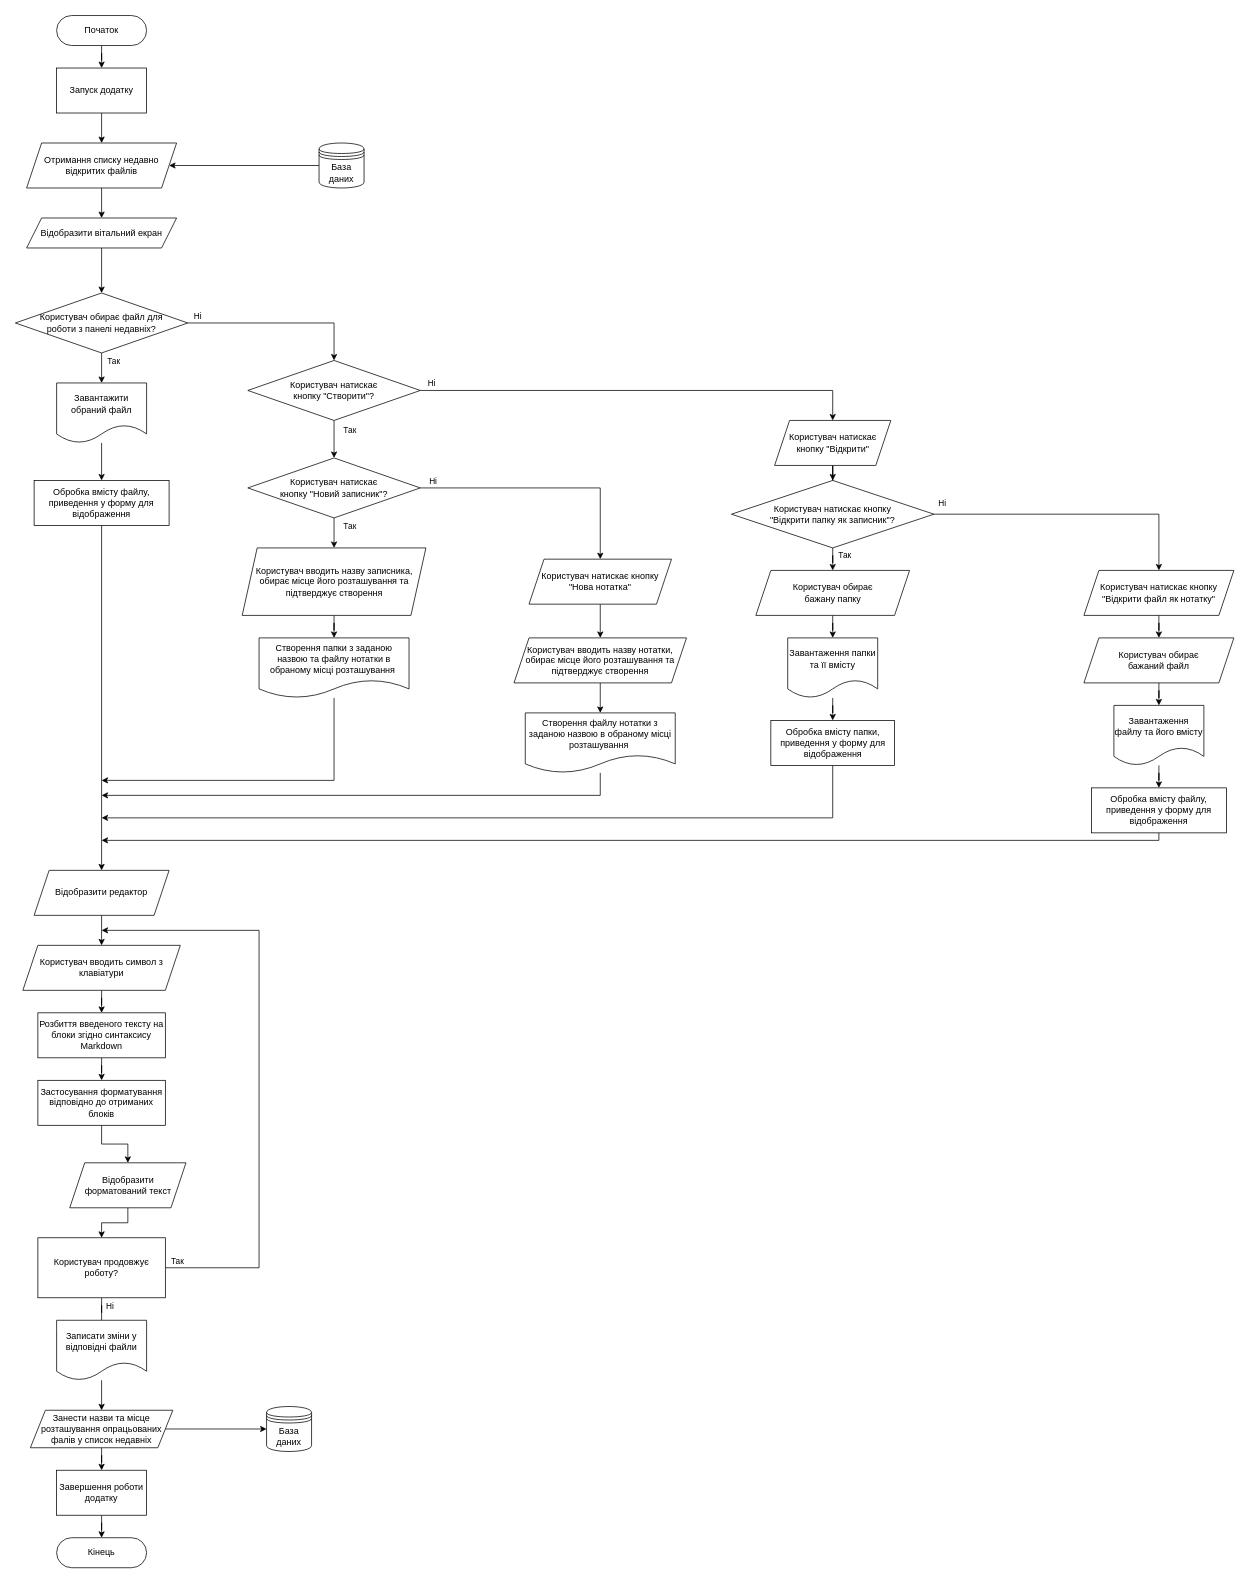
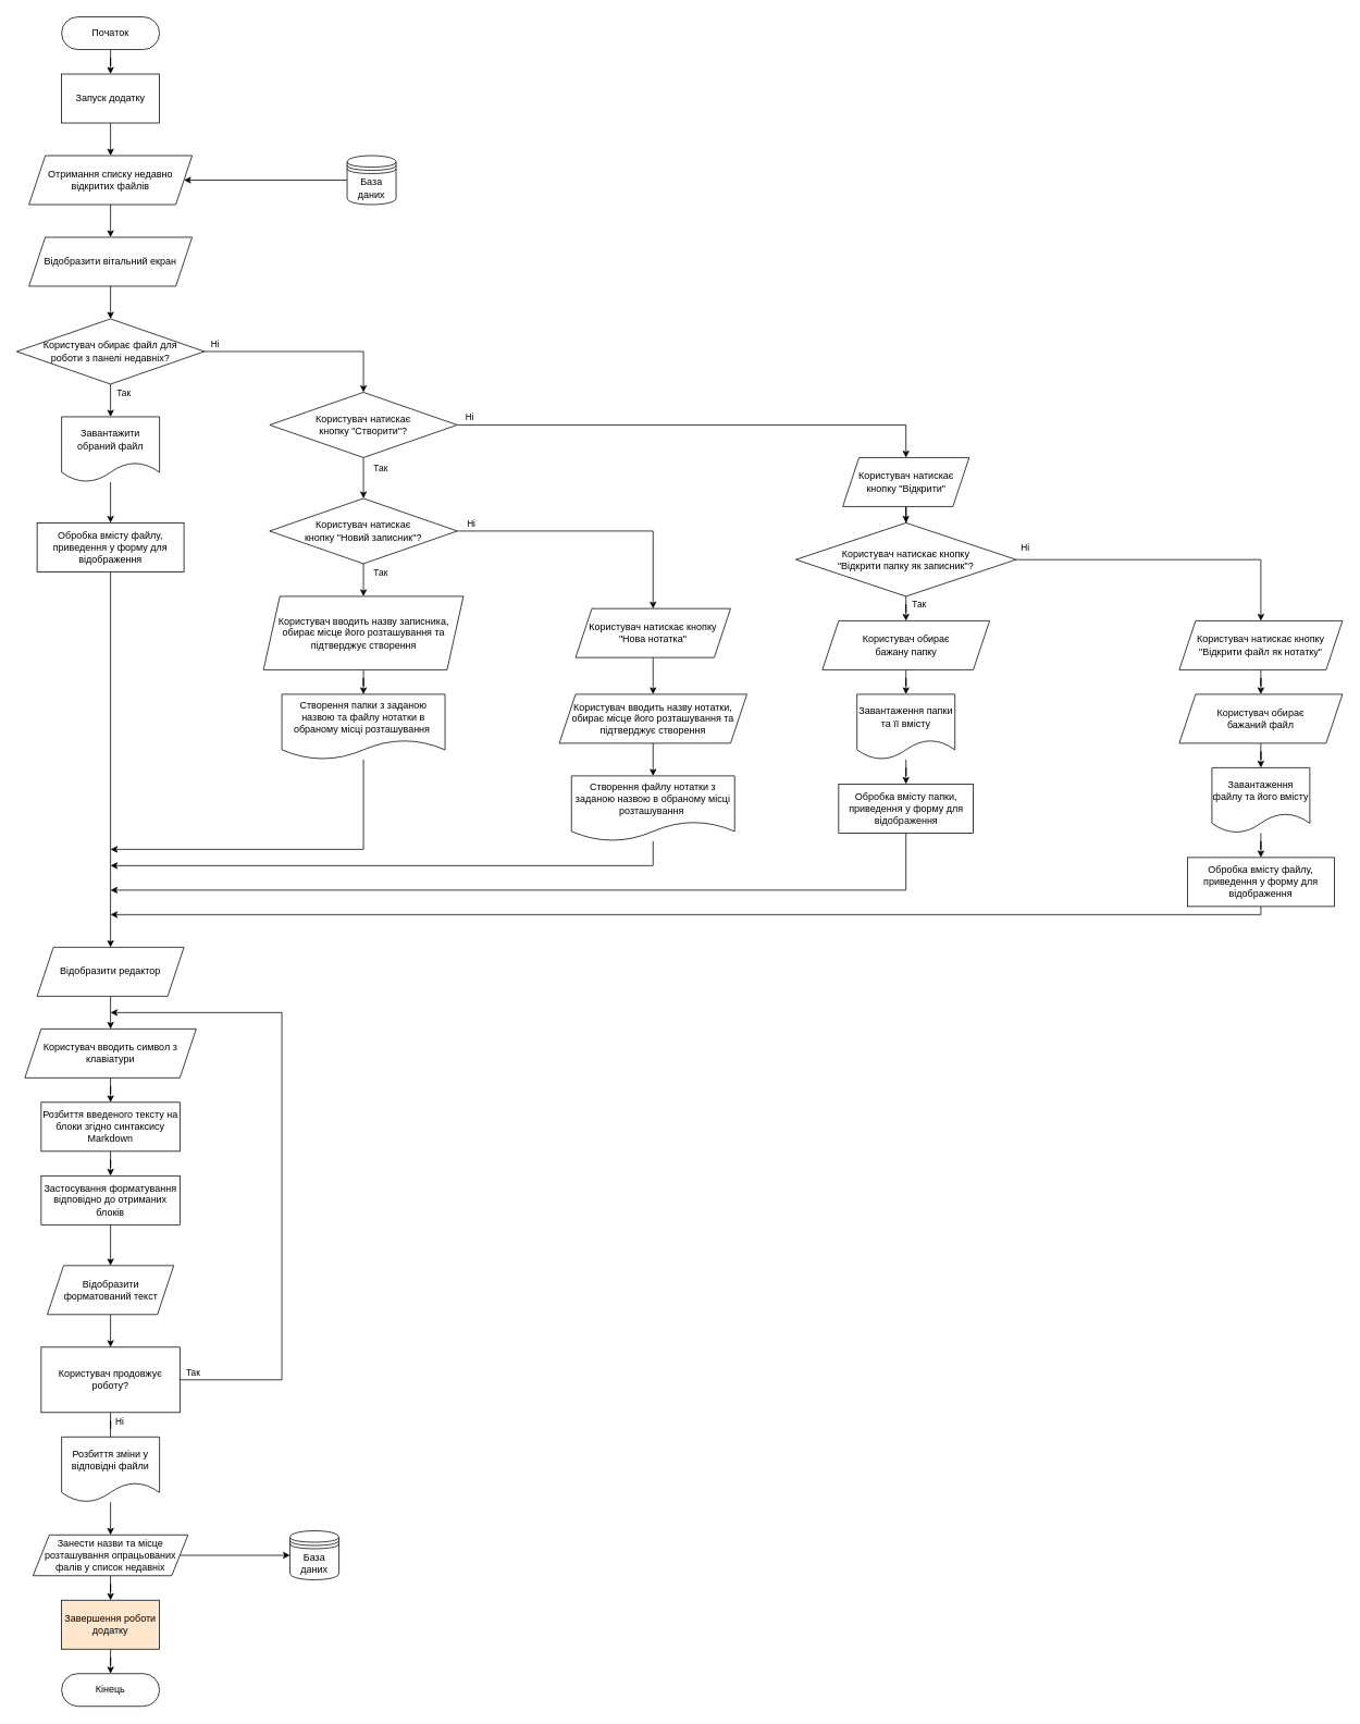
- <mxCell id="12" value="Відобразити вітальний екран" style="shape=parallelogram;perimeter=parallelogramPerimeter;whiteSpace=wrap;html=1;fixedSize=1;" vertex="1" parent="1"><mxGeometry x="35" y="290" width="200" height="40" as="geometry" /></mxCell>
+ <mxCell id="12" value="Відобразити вітальний екран" style="shape=parallelogram;perimeter=parallelogramPerimeter;whiteSpace=wrap;html=1;fixedSize=1;" vertex="1" parent="1"><mxGeometry x="35" y="290" width="200" height="60" as="geometry" /></mxCell>
- <mxCell id="72" value="Відобразити форматований текст" style="shape=parallelogram;perimeter=parallelogramPerimeter;whiteSpace=wrap;html=1;fixedSize=1;" vertex="1" parent="1"><mxGeometry x="92.5" y="1550" width="155" height="60" as="geometry" /></mxCell>
+ <mxCell id="72" value="Відобразити форматований текст" style="shape=parallelogram;perimeter=parallelogramPerimeter;whiteSpace=wrap;html=1;fixedSize=1;" vertex="1" parent="1"><mxGeometry x="57.5" y="1550" width="155" height="60" as="geometry" /></mxCell>
- <mxCell id="79" value="Записати зміни у відповідні файли" style="shape=document;whiteSpace=wrap;html=1;boundedLbl=1;" vertex="1" parent="1"><mxGeometry x="75" y="1760" width="120" height="80" as="geometry" /></mxCell>
+ <mxCell id="79" value="Розбиття зміни у відповідні файли" style="shape=document;whiteSpace=wrap;html=1;boundedLbl=1;" vertex="1" parent="1"><mxGeometry x="75" y="1760" width="120" height="80" as="geometry" /></mxCell>
- <mxCell id="85" value="Завершення роботи додатку" style="rounded=0;whiteSpace=wrap;html=1;" vertex="1" parent="1"><mxGeometry x="75" y="1960" width="120" height="60" as="geometry" /></mxCell>
+ <mxCell id="85" value="Завершення роботи додатку" style="rounded=0;whiteSpace=wrap;html=1;fillColor=#ffe6cc;" vertex="1" parent="1"><mxGeometry x="75" y="1960" width="120" height="60" as="geometry" /></mxCell>
